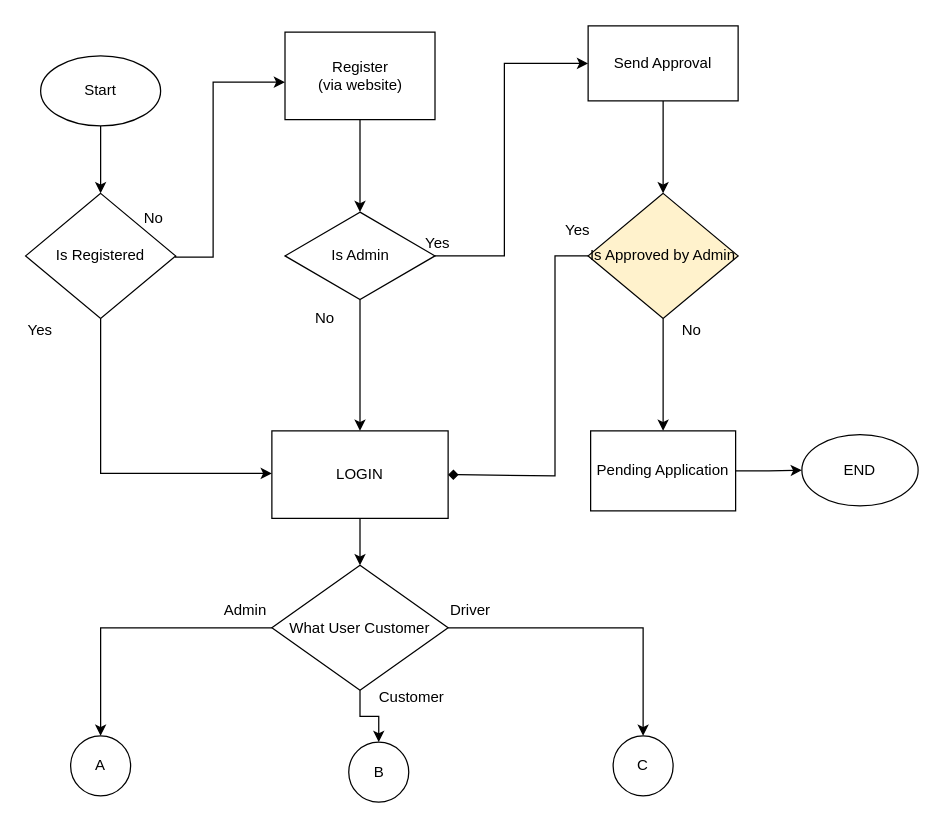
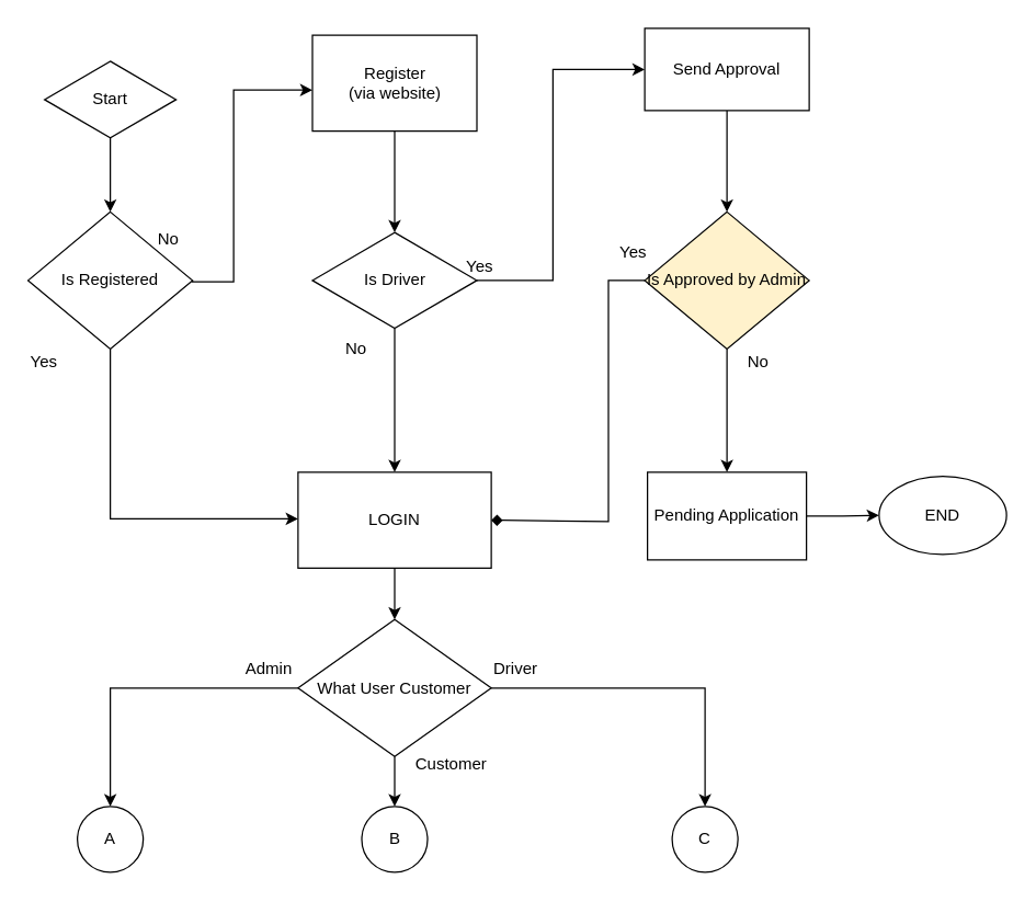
- <mxCell id="34" value="Start" style="ellipse;whiteSpace=wrap;html=1;fontFamily=Helvetica;fontSize=12;fontColor=#000000;align=center;strokeColor=#000000;fillColor=#ffffff;" parent="1" vertex="1"><mxGeometry x="32" y="44" width="96" height="56" as="geometry" /></mxCell>
+ <mxCell id="34" value="Start" style="rhombus;whiteSpace=wrap;html=1;fontFamily=Helvetica;fontSize=12;fontColor=#000000;align=center;strokeColor=#000000;fillColor=#ffffff;" parent="1" vertex="1"><mxGeometry x="32" y="44" width="96" height="56" as="geometry" /></mxCell>
- <mxCell id="3" value="Is Admin" style="rhombus;whiteSpace=wrap;html=1;fontFamily=Helvetica;fontSize=12;fontColor=#000000;align=center;strokeColor=#000000;fillColor=#ffffff;" parent="1" vertex="1"><mxGeometry x="227.5" y="169" width="120" height="70" as="geometry" /></mxCell>
+ <mxCell id="3" value="Is Driver" style="rhombus;whiteSpace=wrap;html=1;fontFamily=Helvetica;fontSize=12;fontColor=#000000;align=center;strokeColor=#000000;fillColor=#ffffff;" parent="1" vertex="1"><mxGeometry x="227.5" y="169" width="120" height="70" as="geometry" /></mxCell>
- <mxCell id="36" value="B" style="ellipse;whiteSpace=wrap;html=1;aspect=fixed;" parent="1" vertex="1"><mxGeometry x="278.5" y="593" width="48" height="48" as="geometry" /></mxCell>
+ <mxCell id="36" value="B" style="ellipse;whiteSpace=wrap;html=1;aspect=fixed;" parent="1" vertex="1"><mxGeometry x="263.5" y="588" width="48" height="48" as="geometry" /></mxCell>
